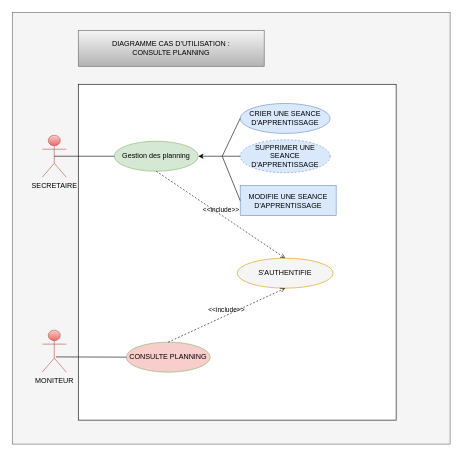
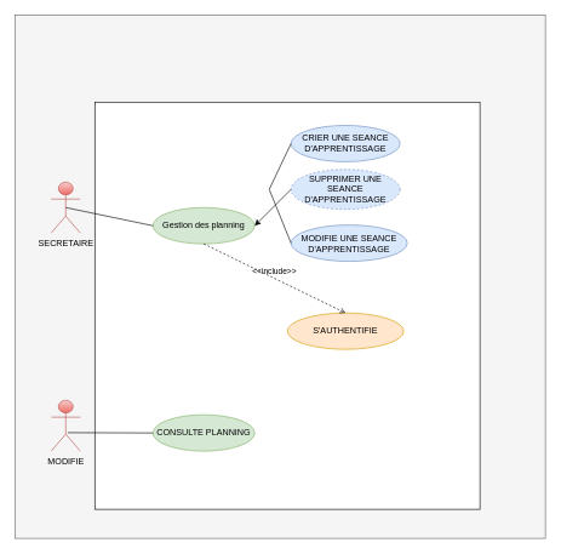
- <mxCell id="19" value="DIAGRAMME CAS D'UTILISATION :&lt;br&gt;CONSULTE PLANNING" style="rounded=0;whiteSpace=wrap;html=1;fillColor=#f5f5f5;gradientColor=#b3b3b3;strokeColor=#666666;" parent="1" vertex="1"><mxGeometry x="130" y="50" width="310" height="60" as="geometry" /></mxCell>
- <mxCell id="4" value="SECRETAIRE" style="shape=umlActor;verticalLabelPosition=bottom;verticalAlign=top;html=1;fillColor=#f8cecc;gradientColor=#ea6b66;strokeColor=#b85450;" parent="1" vertex="1"><mxGeometry x="70" y="225" width="40" height="70" as="geometry" /></mxCell>
+ <mxCell id="4" value="SECRETAIRE" style="shape=umlActor;verticalLabelPosition=bottom;verticalAlign=top;html=1;fillColor=#f8cecc;gradientColor=#ea6b66;strokeColor=#b85450;" parent="1" vertex="1"><mxGeometry x="70" y="250" width="40" height="70" as="geometry" /></mxCell>
- <mxCell id="5" value="Gestion des planning" style="ellipse;whiteSpace=wrap;html=1;fillColor=#d5e8d4;strokeColor=#82b366;" parent="1" vertex="1"><mxGeometry x="190" y="235" width="140" height="50" as="geometry" /></mxCell>
+ <mxCell id="5" value="Gestion des planning" style="ellipse;whiteSpace=wrap;html=1;fillColor=#d5e8d4;strokeColor=#82b366;" parent="1" vertex="1"><mxGeometry x="210" y="285" width="140" height="50" as="geometry" /></mxCell>
- <mxCell id="7" value="MODIFIE UNE SEANCE D'APPRENTISSAGE" style="whiteSpace=wrap;html=1;fillColor=#dae8fc;strokeColor=#6c8ebf;rounded=0;" parent="1" vertex="1"><mxGeometry x="400" y="309" width="160" height="50" as="geometry" /></mxCell>
+ <mxCell id="7" value="MODIFIE UNE SEANCE D'APPRENTISSAGE" style="ellipse;whiteSpace=wrap;html=1;fillColor=#dae8fc;strokeColor=#6c8ebf;" parent="1" vertex="1"><mxGeometry x="400" y="309" width="160" height="50" as="geometry" /></mxCell>
- <mxCell id="13" value="S'AUTHENTIFIE" style="ellipse;whiteSpace=wrap;html=1;fillColor=#f5f5f5;strokeColor=#d79b00;" parent="1" vertex="1"><mxGeometry x="395" y="430" width="160" height="50" as="geometry" /></mxCell>
+ <mxCell id="13" value="S'AUTHENTIFIE" style="ellipse;whiteSpace=wrap;html=1;fillColor=#ffe6cc;strokeColor=#d79b00;" parent="1" vertex="1"><mxGeometry x="395" y="430" width="160" height="50" as="geometry" /></mxCell>
- <mxCell id="18" value="&amp;lt;&amp;lt;include&amp;gt;&amp;gt;" style="html=1;verticalAlign=bottom;labelBackgroundColor=none;endArrow=open;endFill=0;dashed=1;exitX=0.5;exitY=0;exitDx=0;exitDy=0;entryX=0.5;entryY=1;entryDx=0;entryDy=0;" parent="1" source="16" target="13" edge="1"><mxGeometry width="160" relative="1" as="geometry"><mxPoint x="270" y="295" as="sourcePoint" /><mxPoint x="485" y="440" as="targetPoint" /></mxGeometry></mxCell>
- <mxCell id="16" value="CONSULTE PLANNING" style="ellipse;whiteSpace=wrap;html=1;fillColor=#f8cecc;strokeColor=#82b366;" parent="1" vertex="1"><mxGeometry x="210" y="570" width="140" height="50" as="geometry" /></mxCell>
+ <mxCell id="16" value="CONSULTE PLANNING" style="ellipse;whiteSpace=wrap;html=1;fillColor=#d5e8d4;strokeColor=#82b366;" parent="1" vertex="1"><mxGeometry x="210" y="570" width="140" height="50" as="geometry" /></mxCell>
- <mxCell id="15" value="MONITEUR" style="shape=umlActor;verticalLabelPosition=bottom;verticalAlign=top;html=1;fillColor=#f8cecc;gradientColor=#ea6b66;strokeColor=#b85450;" parent="1" vertex="1"><mxGeometry x="70" y="550" width="40" height="70" as="geometry" /></mxCell>
+ <mxCell id="15" value="MODIFIE" style="shape=umlActor;verticalLabelPosition=bottom;verticalAlign=top;html=1;fillColor=#f8cecc;gradientColor=#ea6b66;strokeColor=#b85450;" parent="1" vertex="1"><mxGeometry x="70" y="550" width="40" height="70" as="geometry" /></mxCell>
